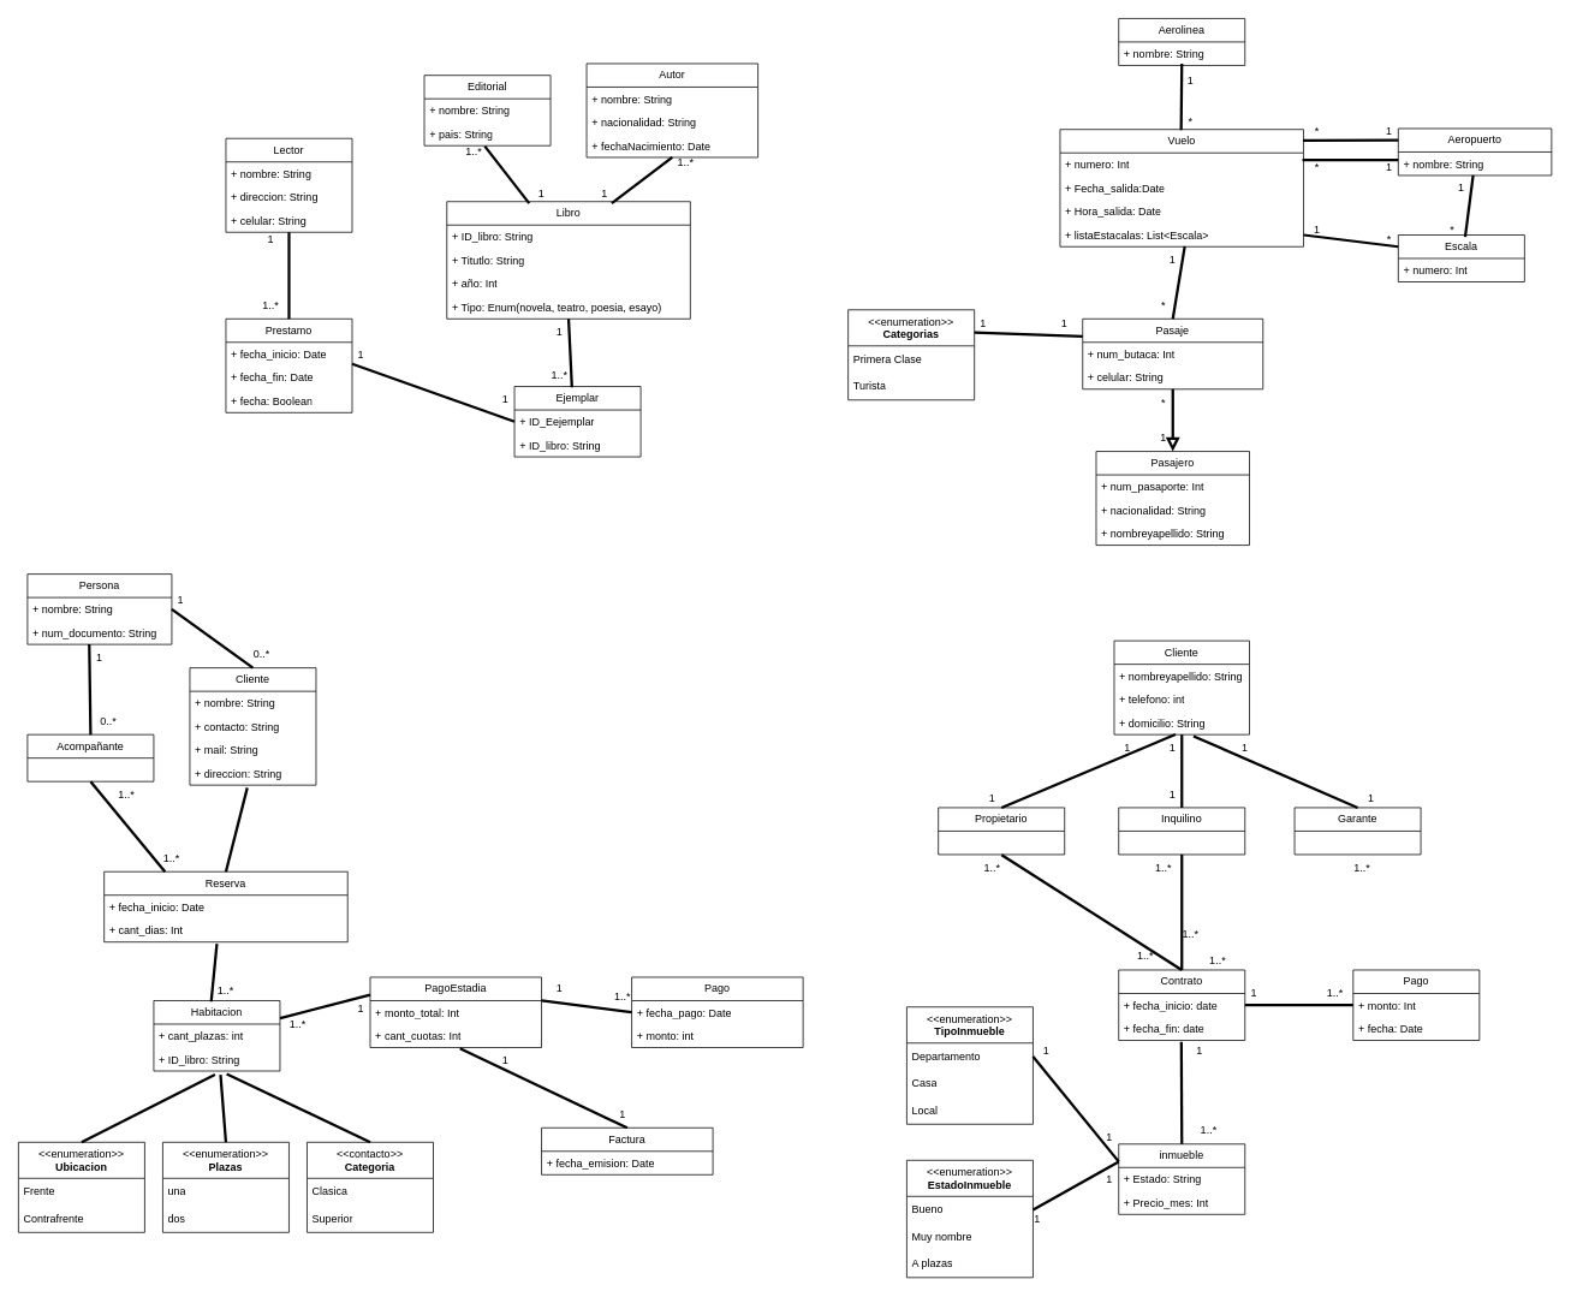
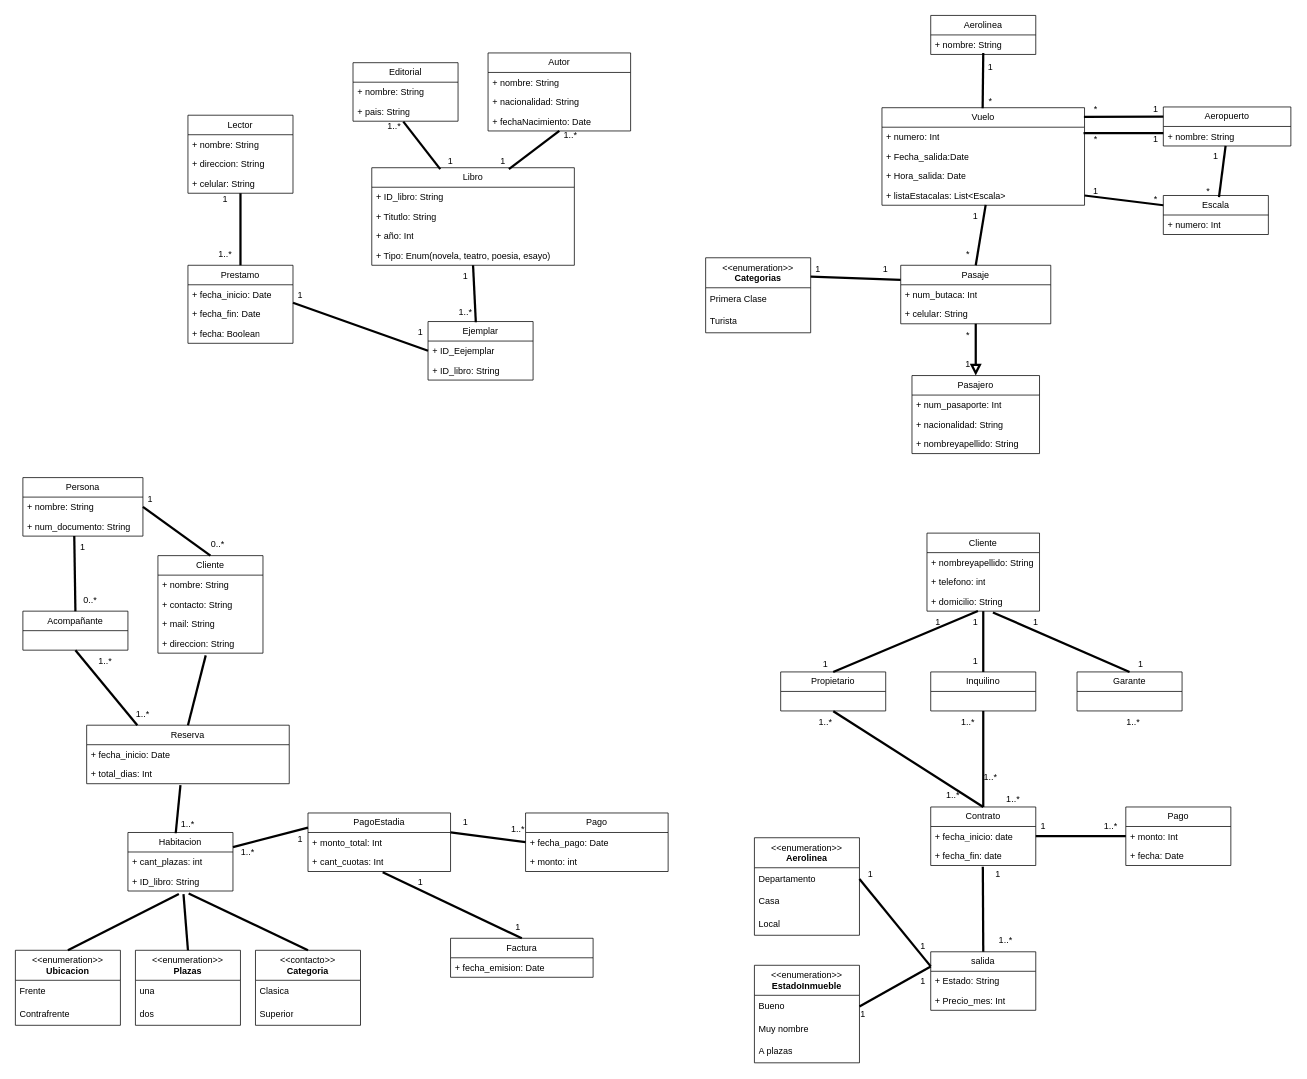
- <mxCell id="94" value="+ cant_dias: Int" style="text;strokeColor=none;fillColor=none;align=left;verticalAlign=top;spacingLeft=4;spacingRight=4;overflow=hidden;rotatable=0;points=[[0,0.5],[1,0.5]];portConstraint=eastwest;whiteSpace=wrap;html=1;" vertex="1" parent="92"><mxGeometry y="52" width="270" height="26" as="geometry" /></mxCell>
+ <mxCell id="94" value="+ total_dias: Int" style="text;strokeColor=none;fillColor=none;align=left;verticalAlign=top;spacingLeft=4;spacingRight=4;overflow=hidden;rotatable=0;points=[[0,0.5],[1,0.5]];portConstraint=eastwest;whiteSpace=wrap;html=1;" vertex="1" parent="92"><mxGeometry y="52" width="270" height="26" as="geometry" /></mxCell>
- <mxCell id="147" value="&amp;lt;&amp;lt;enumeration&amp;gt;&amp;gt;&lt;br&gt;&lt;div&gt;&lt;b&gt;TipoInmueble&lt;br&gt;&lt;/b&gt;&lt;/div&gt;" style="swimlane;fontStyle=0;align=center;verticalAlign=top;childLayout=stackLayout;horizontal=1;startSize=40;horizontalStack=0;resizeParent=1;resizeParentMax=0;resizeLast=0;collapsible=0;marginBottom=0;html=1;whiteSpace=wrap;" vertex="1" parent="1"><mxGeometry x="1005" y="1116" width="140" height="130" as="geometry" /></mxCell>
+ <mxCell id="147" value="&amp;lt;&amp;lt;enumeration&amp;gt;&amp;gt;&lt;br&gt;&lt;div&gt;&lt;b&gt;Aerolinea&lt;br&gt;&lt;/b&gt;&lt;/div&gt;" style="swimlane;fontStyle=0;align=center;verticalAlign=top;childLayout=stackLayout;horizontal=1;startSize=40;horizontalStack=0;resizeParent=1;resizeParentMax=0;resizeLast=0;collapsible=0;marginBottom=0;html=1;whiteSpace=wrap;" vertex="1" parent="1"><mxGeometry x="1005" y="1116" width="140" height="130" as="geometry" /></mxCell>
- <mxCell id="11" value="inmueble" style="swimlane;fontStyle=0;childLayout=stackLayout;horizontal=1;startSize=26;fillColor=none;horizontalStack=0;resizeParent=1;resizeParentMax=0;resizeLast=0;collapsible=1;marginBottom=0;whiteSpace=wrap;html=1;" vertex="1" parent="1"><mxGeometry x="1240" y="1268" width="140" height="78" as="geometry" /></mxCell>
+ <mxCell id="11" value="salida" style="swimlane;fontStyle=0;childLayout=stackLayout;horizontal=1;startSize=26;fillColor=none;horizontalStack=0;resizeParent=1;resizeParentMax=0;resizeLast=0;collapsible=1;marginBottom=0;whiteSpace=wrap;html=1;" vertex="1" parent="1"><mxGeometry x="1240" y="1268" width="140" height="78" as="geometry" /></mxCell>
